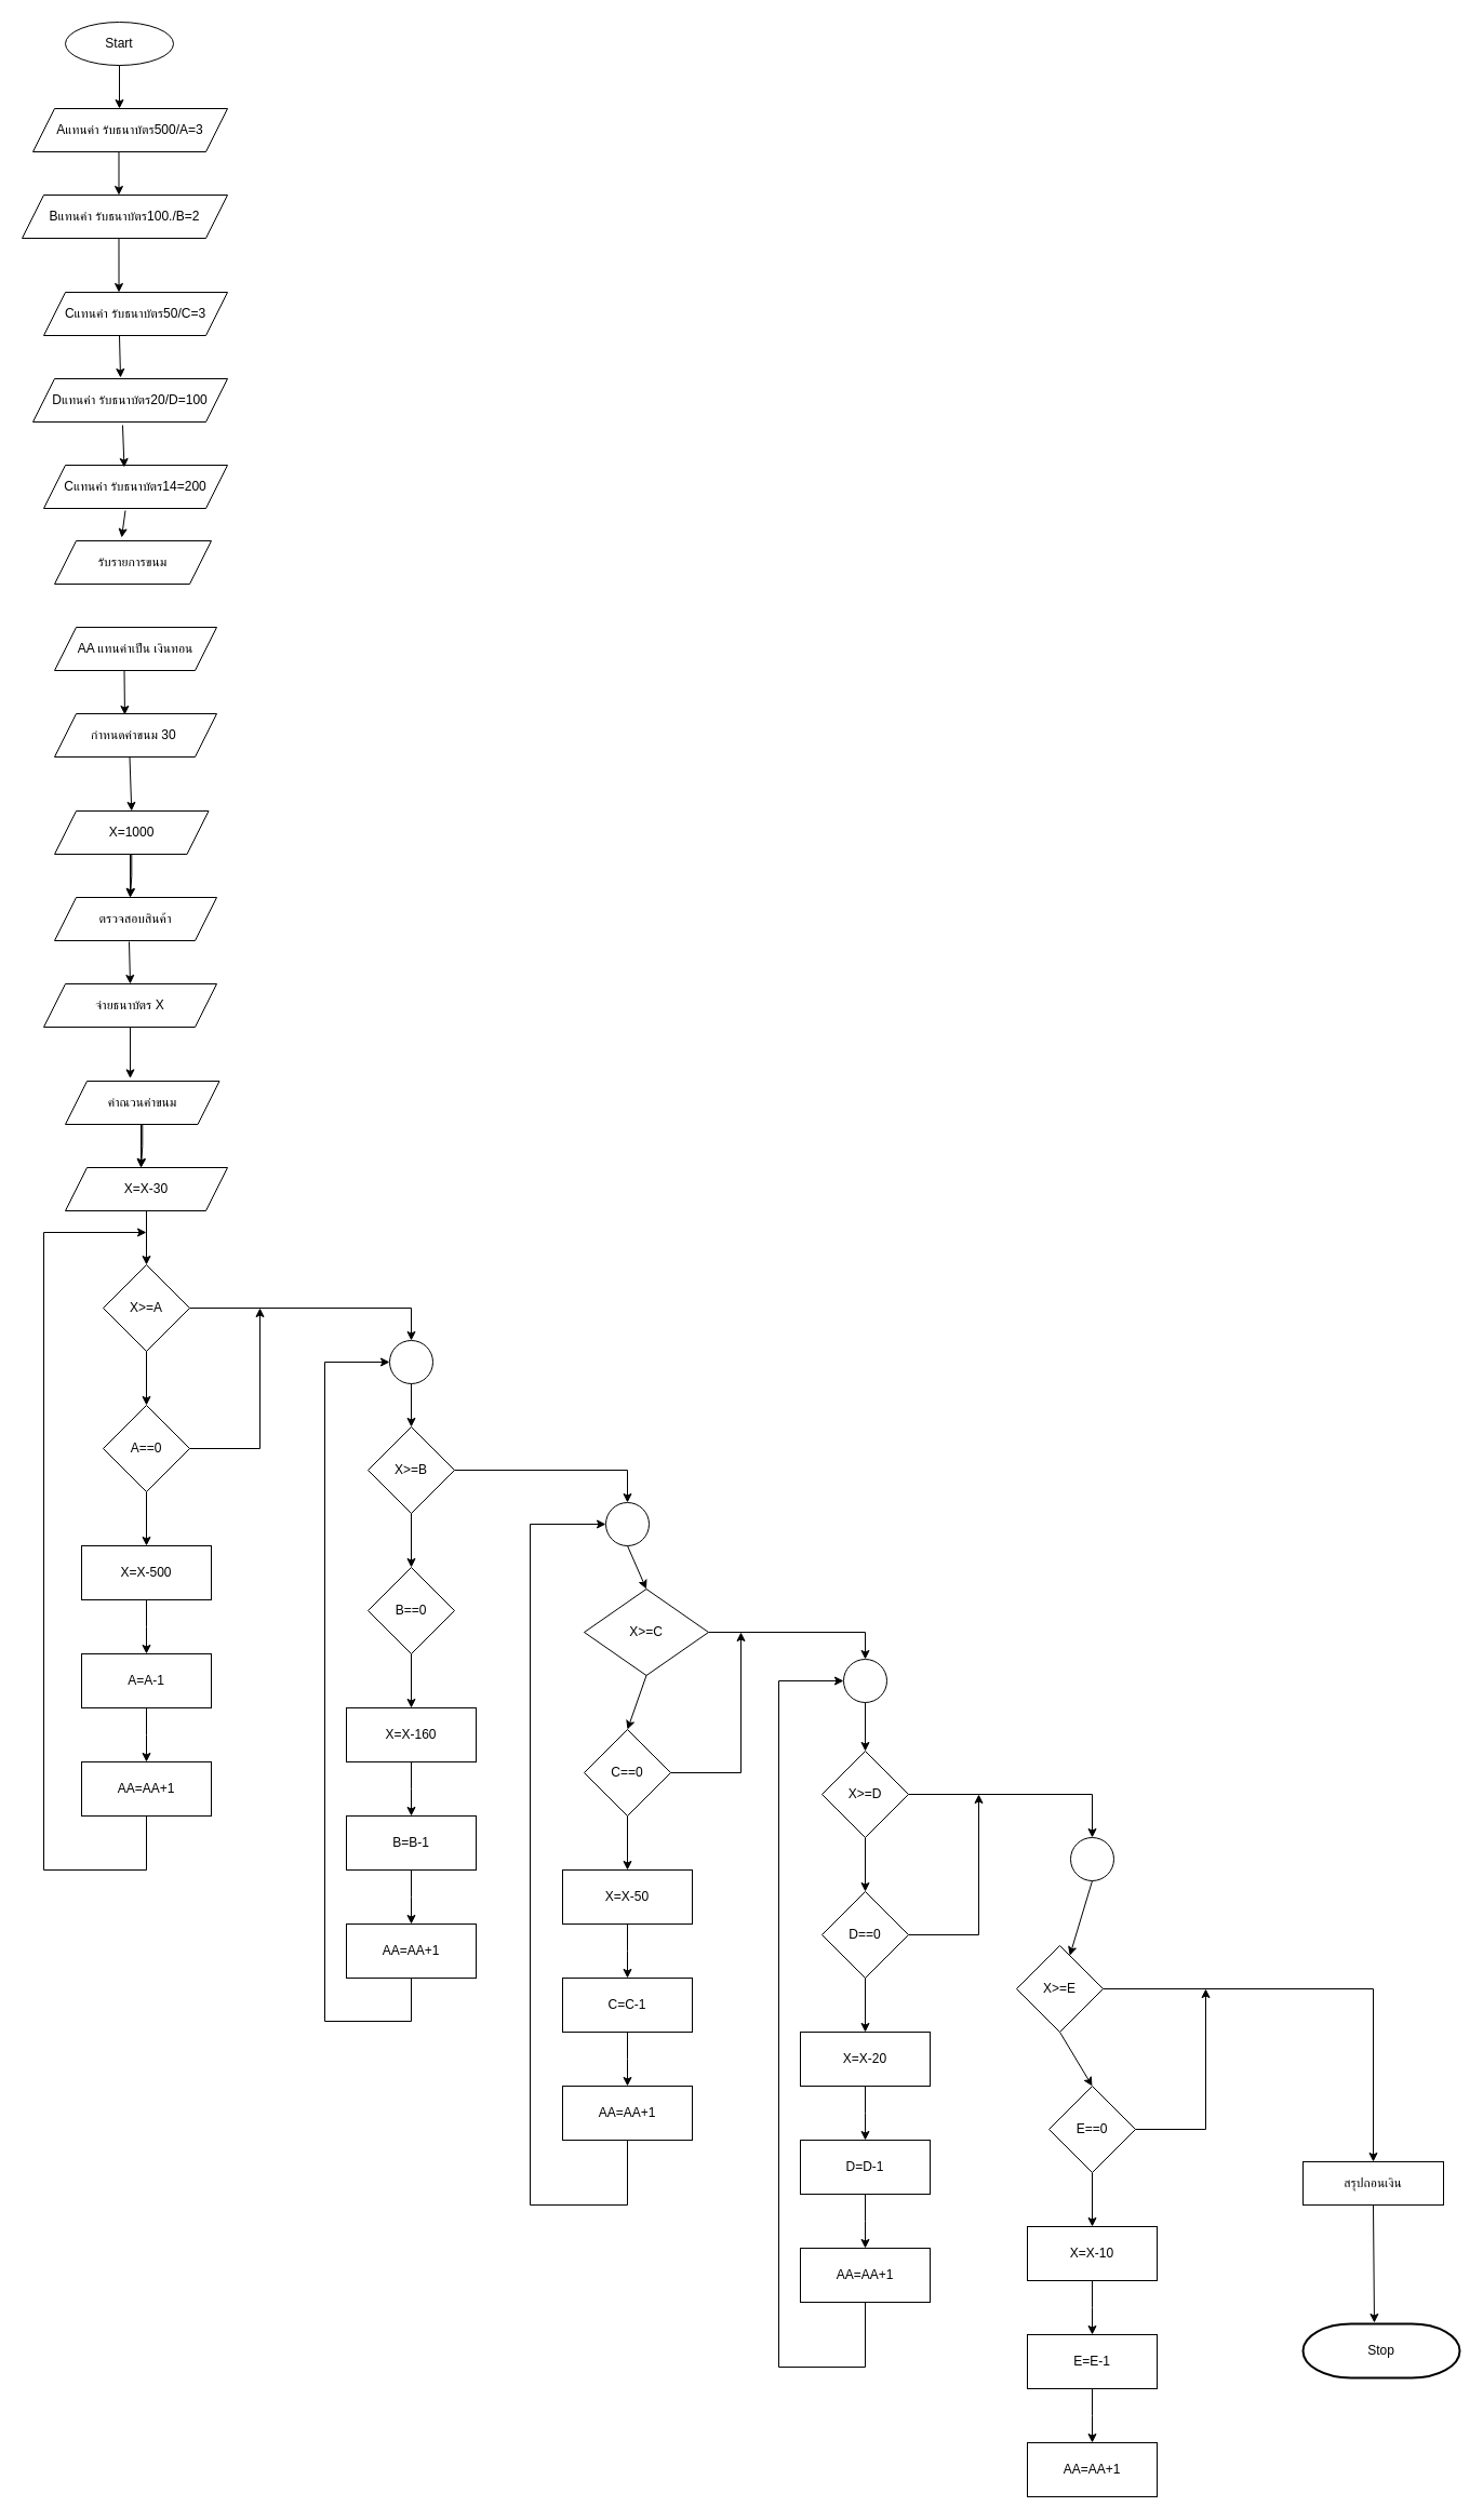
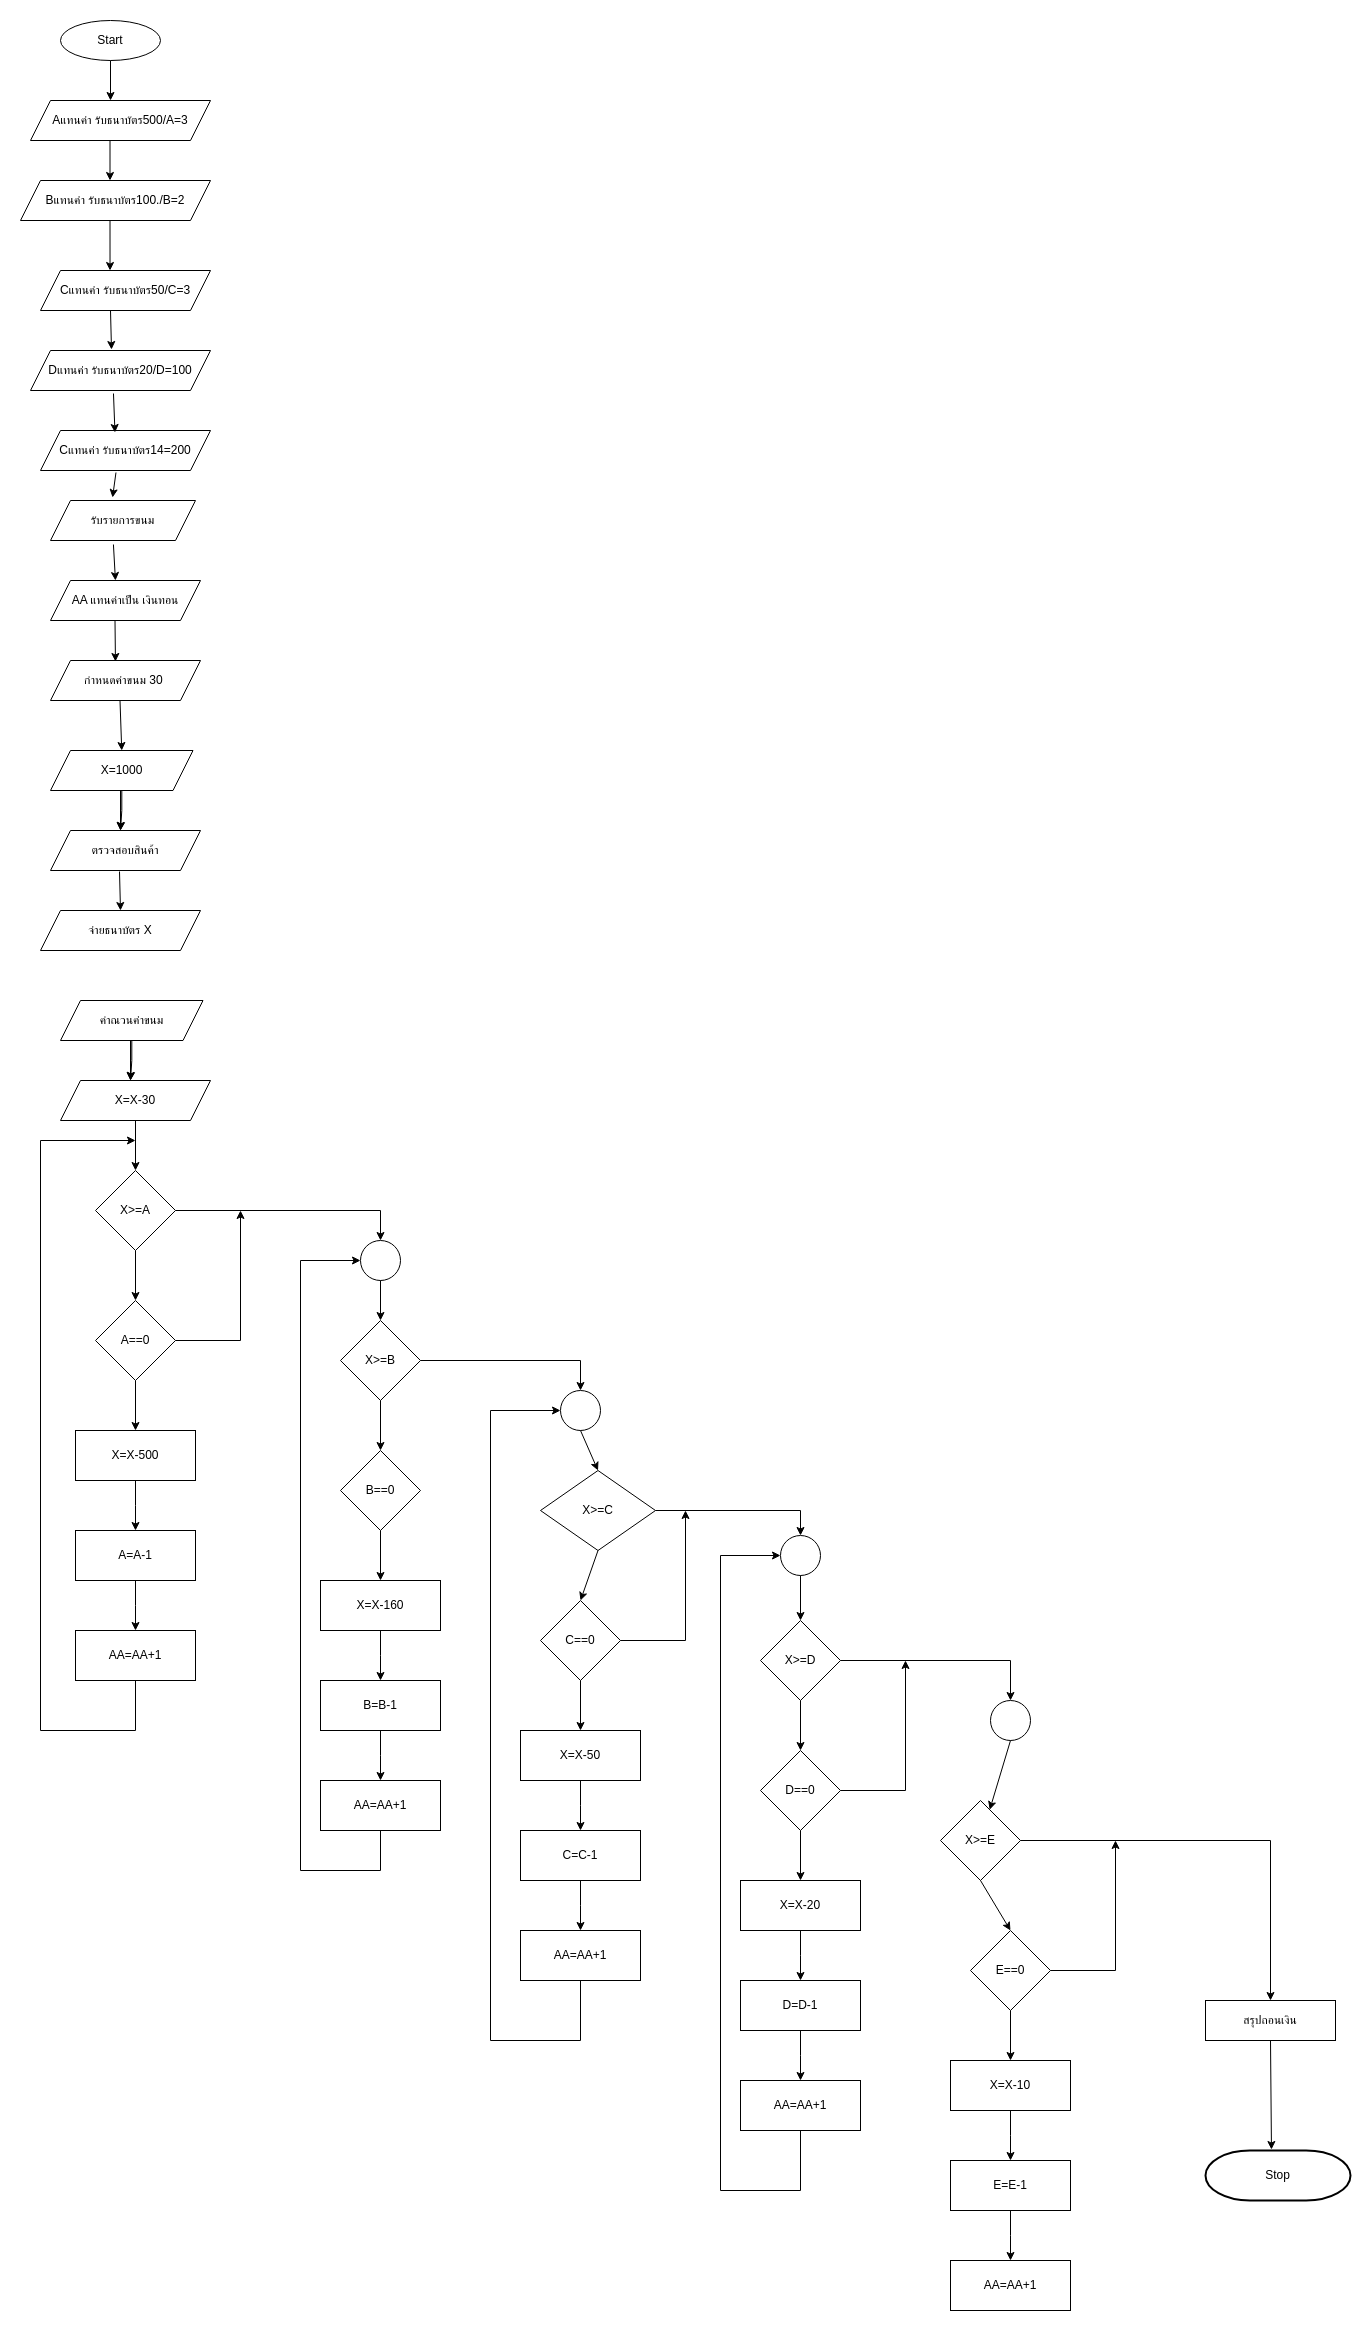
+ <mxCell id="20" value="" style="endArrow=classic;html=1;rounded=0;exitX=0.434;exitY=1.1;exitDx=0;exitDy=0;exitPerimeter=0;entryX=0.433;entryY=0;entryDx=0;entryDy=0;entryPerimeter=0;" edge="1" parent="1" source="9" target="10"><mxGeometry width="50" height="50" relative="1" as="geometry"><mxPoint x="390" y="620" as="sourcePoint" /><mxPoint x="440" y="570" as="targetPoint" /></mxGeometry></mxCell>
- <mxCell id="100" value="" style="endArrow=classic;html=1;rounded=0;exitX=0.5;exitY=1;exitDx=0;exitDy=0;entryX=0.421;entryY=-0.064;entryDx=0;entryDy=0;entryPerimeter=0;" edge="1" parent="1" source="99" target="25"><mxGeometry width="50" height="50" relative="1" as="geometry"><mxPoint x="600" y="1030" as="sourcePoint" /><mxPoint x="650" y="980" as="targetPoint" /></mxGeometry></mxCell>
